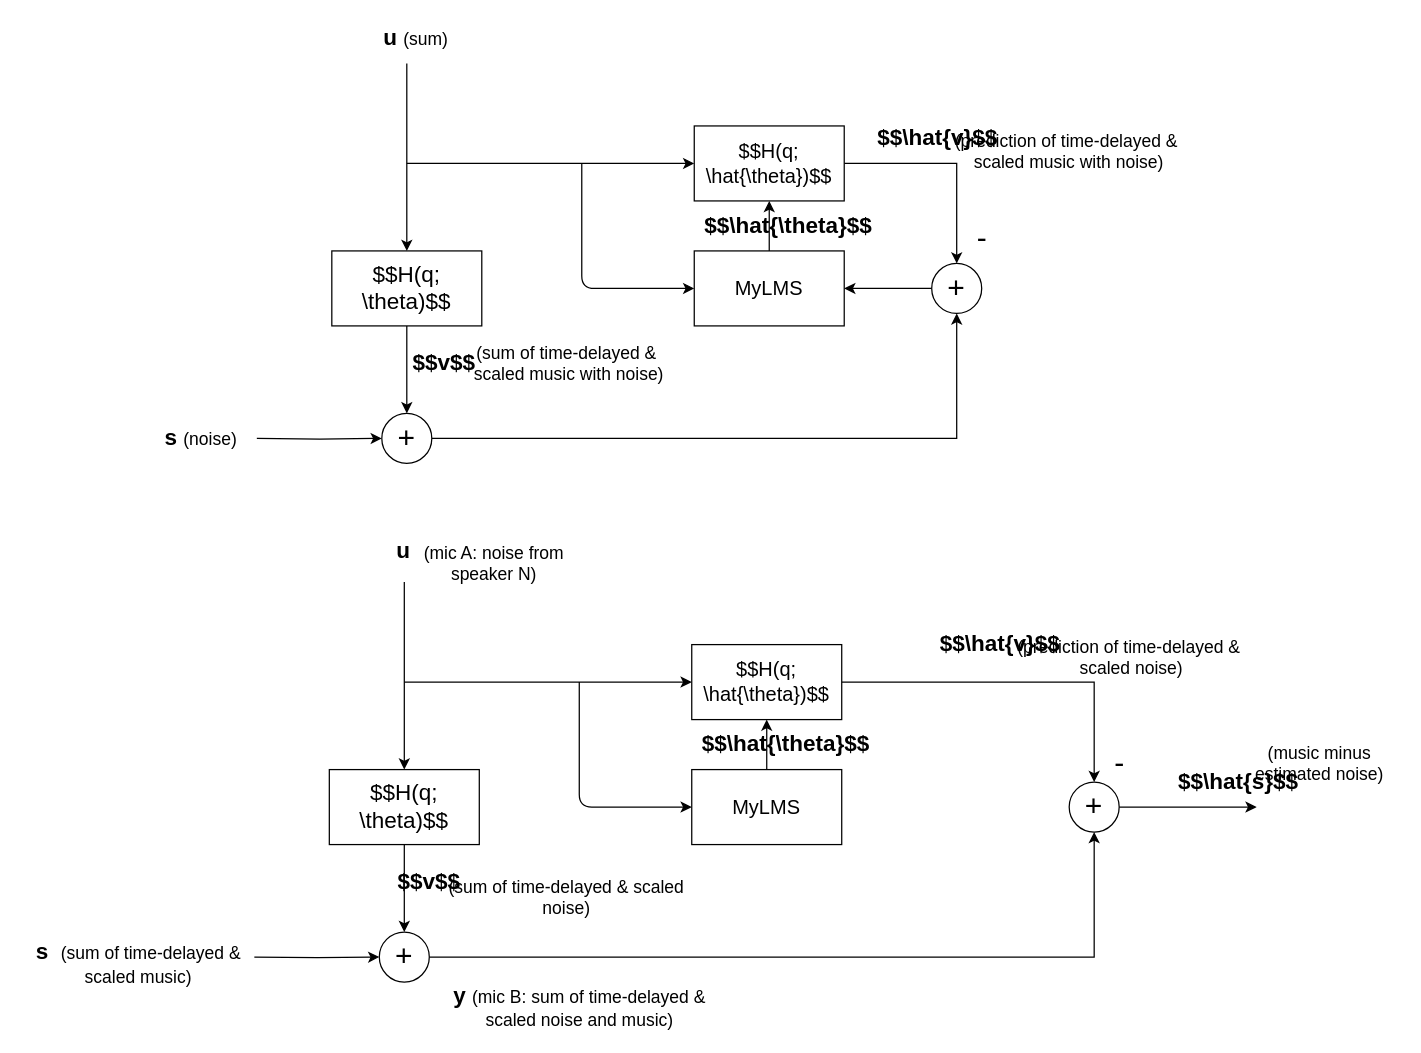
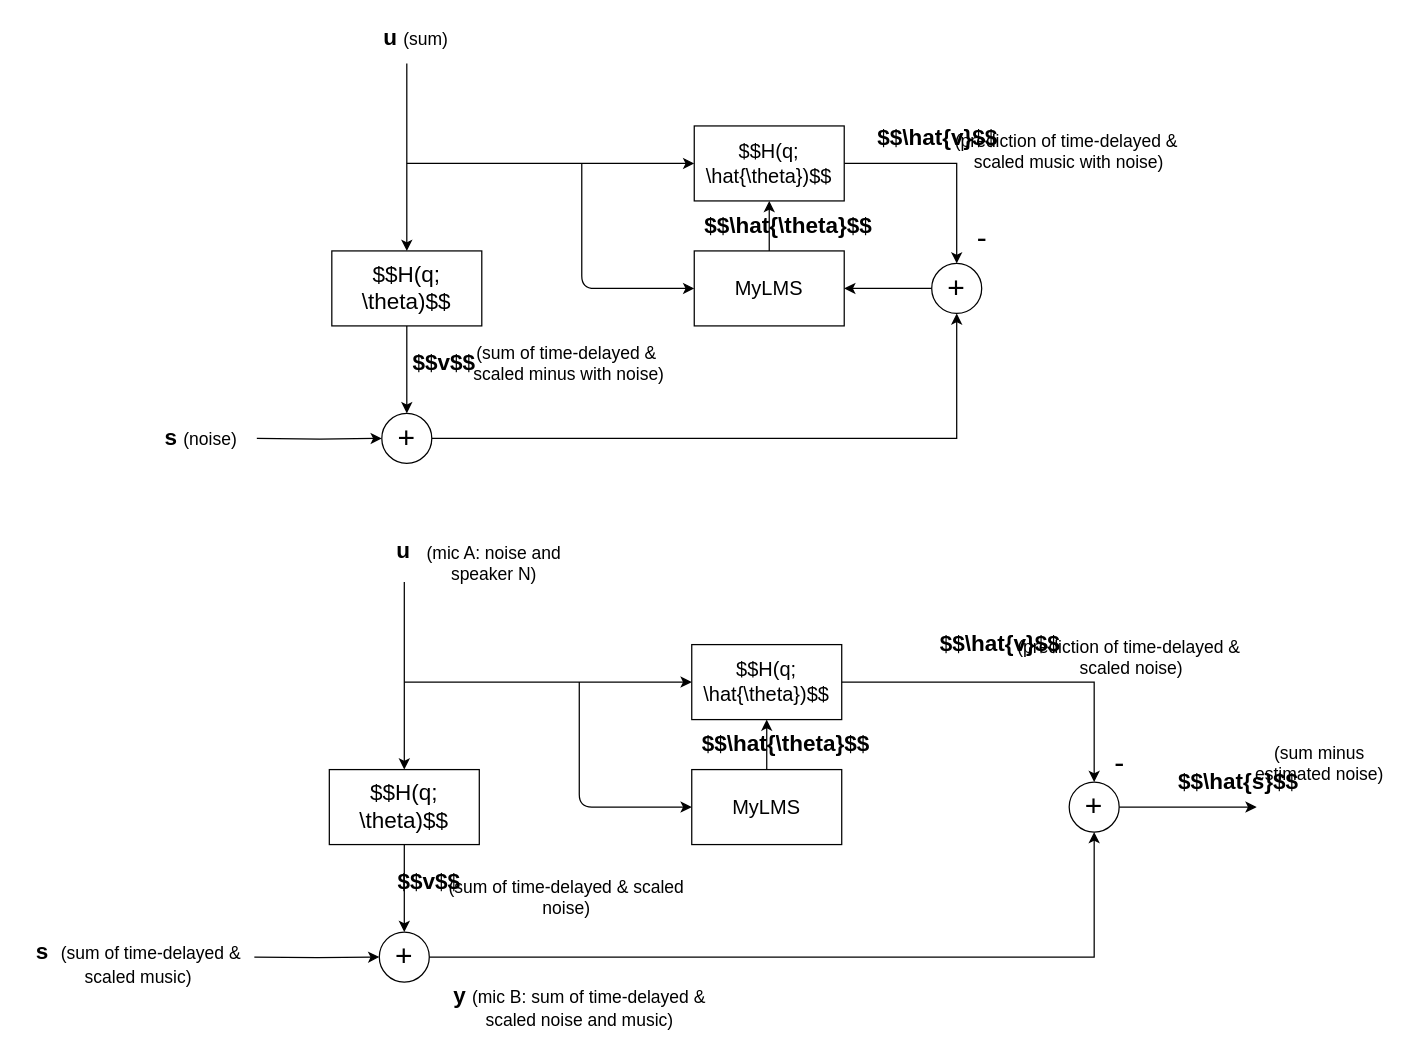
- <mxCell id="19" value="&lt;font style=&quot;font-size: 14px&quot;&gt;(sum of time-delayed &amp;amp;&amp;nbsp;&lt;br&gt;scaled music with noise)&lt;/font&gt;" style="text;html=1;strokeColor=none;fillColor=none;align=center;verticalAlign=middle;whiteSpace=wrap;rounded=0;" vertex="1" parent="1"><mxGeometry x="375" y="280" width="160" height="20" as="geometry" /></mxCell>
+ <mxCell id="19" value="&lt;font style=&quot;font-size: 14px&quot;&gt;(sum of time-delayed &amp;amp;&amp;nbsp;&lt;br&gt;scaled minus with noise)&lt;/font&gt;" style="text;html=1;strokeColor=none;fillColor=none;align=center;verticalAlign=middle;whiteSpace=wrap;rounded=0;" vertex="1" parent="1"><mxGeometry x="375" y="280" width="160" height="20" as="geometry" /></mxCell>
- <mxCell id="47" value="&lt;span style=&quot;font-size: 14px&quot;&gt;(mic A: noise from speaker N)&lt;/span&gt;" style="text;html=1;strokeColor=none;fillColor=none;align=center;verticalAlign=middle;whiteSpace=wrap;rounded=0;" vertex="1" parent="1"><mxGeometry x="335" y="440" width="120" height="20" as="geometry" /></mxCell>
+ <mxCell id="47" value="&lt;span style=&quot;font-size: 14px&quot;&gt;(mic A: noise and speaker N)&lt;/span&gt;" style="text;html=1;strokeColor=none;fillColor=none;align=center;verticalAlign=middle;whiteSpace=wrap;rounded=0;" vertex="1" parent="1"><mxGeometry x="335" y="440" width="120" height="20" as="geometry" /></mxCell>
- <mxCell id="49" value="&lt;font style=&quot;font-size: 14px&quot;&gt;(music minus &lt;br&gt;estimated noise)&lt;/font&gt;" style="text;html=1;align=center;verticalAlign=middle;resizable=0;points=[];autosize=1;" vertex="1" parent="1"><mxGeometry x="995" y="595" width="120" height="30" as="geometry" /></mxCell>
+ <mxCell id="49" value="&lt;font style=&quot;font-size: 14px&quot;&gt;(sum minus &lt;br&gt;estimated noise)&lt;/font&gt;" style="text;html=1;align=center;verticalAlign=middle;resizable=0;points=[];autosize=1;" vertex="1" parent="1"><mxGeometry x="995" y="595" width="120" height="30" as="geometry" /></mxCell>
